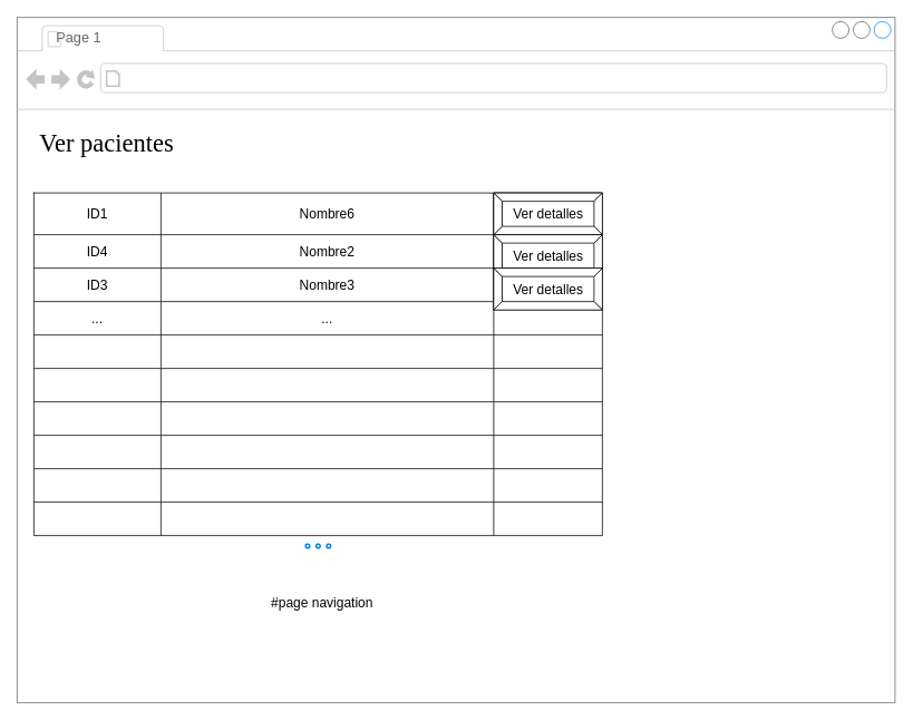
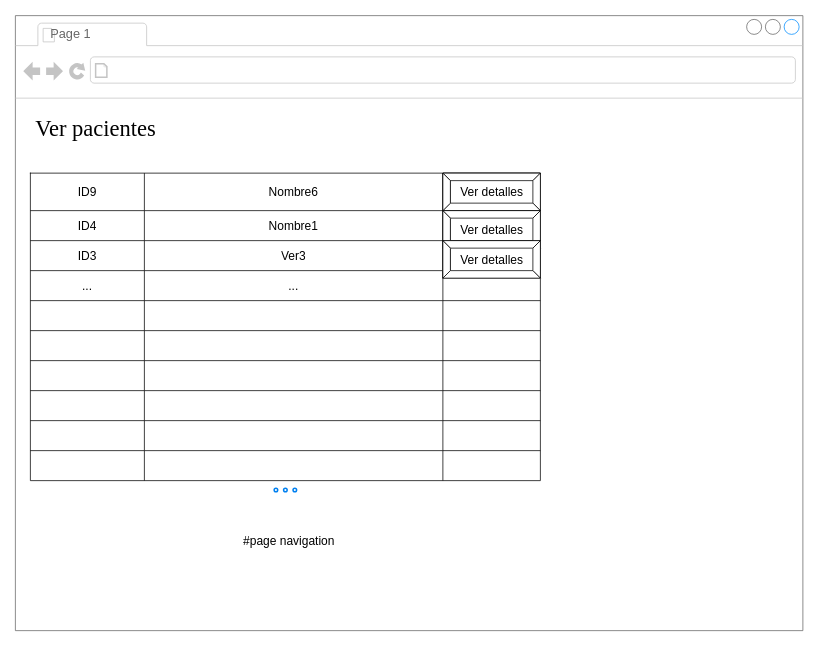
- <mxCell id="7" value="&lt;font style=&quot;font-size: 16px&quot;&gt;ID1&lt;/font&gt;" style="shape=partialRectangle;html=1;whiteSpace=wrap;connectable=0;fillColor=none;top=0;left=0;bottom=0;right=0;overflow=hidden;" parent="6" vertex="1"><mxGeometry width="152" height="50" as="geometry"><mxRectangle width="152" height="50" as="alternateBounds" /></mxGeometry></mxCell>
+ <mxCell id="7" value="&lt;font style=&quot;font-size: 16px&quot;&gt;ID9&lt;/font&gt;" style="shape=partialRectangle;html=1;whiteSpace=wrap;connectable=0;fillColor=none;top=0;left=0;bottom=0;right=0;overflow=hidden;" parent="6" vertex="1"><mxGeometry width="152" height="50" as="geometry"><mxRectangle width="152" height="50" as="alternateBounds" /></mxGeometry></mxCell>
- <mxCell id="12" value="&lt;font style=&quot;font-size: 16px&quot;&gt;Nombre2&lt;/font&gt;" style="shape=partialRectangle;html=1;whiteSpace=wrap;connectable=0;fillColor=none;top=0;left=0;bottom=0;right=0;overflow=hidden;" parent="10" vertex="1"><mxGeometry x="152" width="398" height="40" as="geometry"><mxRectangle width="398" height="40" as="alternateBounds" /></mxGeometry></mxCell>
+ <mxCell id="12" value="&lt;font style=&quot;font-size: 16px&quot;&gt;Nombre1&lt;/font&gt;" style="shape=partialRectangle;html=1;whiteSpace=wrap;connectable=0;fillColor=none;top=0;left=0;bottom=0;right=0;overflow=hidden;" parent="10" vertex="1"><mxGeometry x="152" width="398" height="40" as="geometry"><mxRectangle width="398" height="40" as="alternateBounds" /></mxGeometry></mxCell>
- <mxCell id="16" value="&lt;font style=&quot;font-size: 16px&quot;&gt;Nombre3&lt;/font&gt;" style="shape=partialRectangle;html=1;whiteSpace=wrap;connectable=0;fillColor=none;top=0;left=0;bottom=0;right=0;overflow=hidden;" parent="14" vertex="1"><mxGeometry x="152" width="398" height="40" as="geometry"><mxRectangle width="398" height="40" as="alternateBounds" /></mxGeometry></mxCell>
+ <mxCell id="16" value="&lt;font style=&quot;font-size: 16px&quot;&gt;Ver3&lt;/font&gt;" style="shape=partialRectangle;html=1;whiteSpace=wrap;connectable=0;fillColor=none;top=0;left=0;bottom=0;right=0;overflow=hidden;" parent="14" vertex="1"><mxGeometry x="152" width="398" height="40" as="geometry"><mxRectangle width="398" height="40" as="alternateBounds" /></mxGeometry></mxCell>
